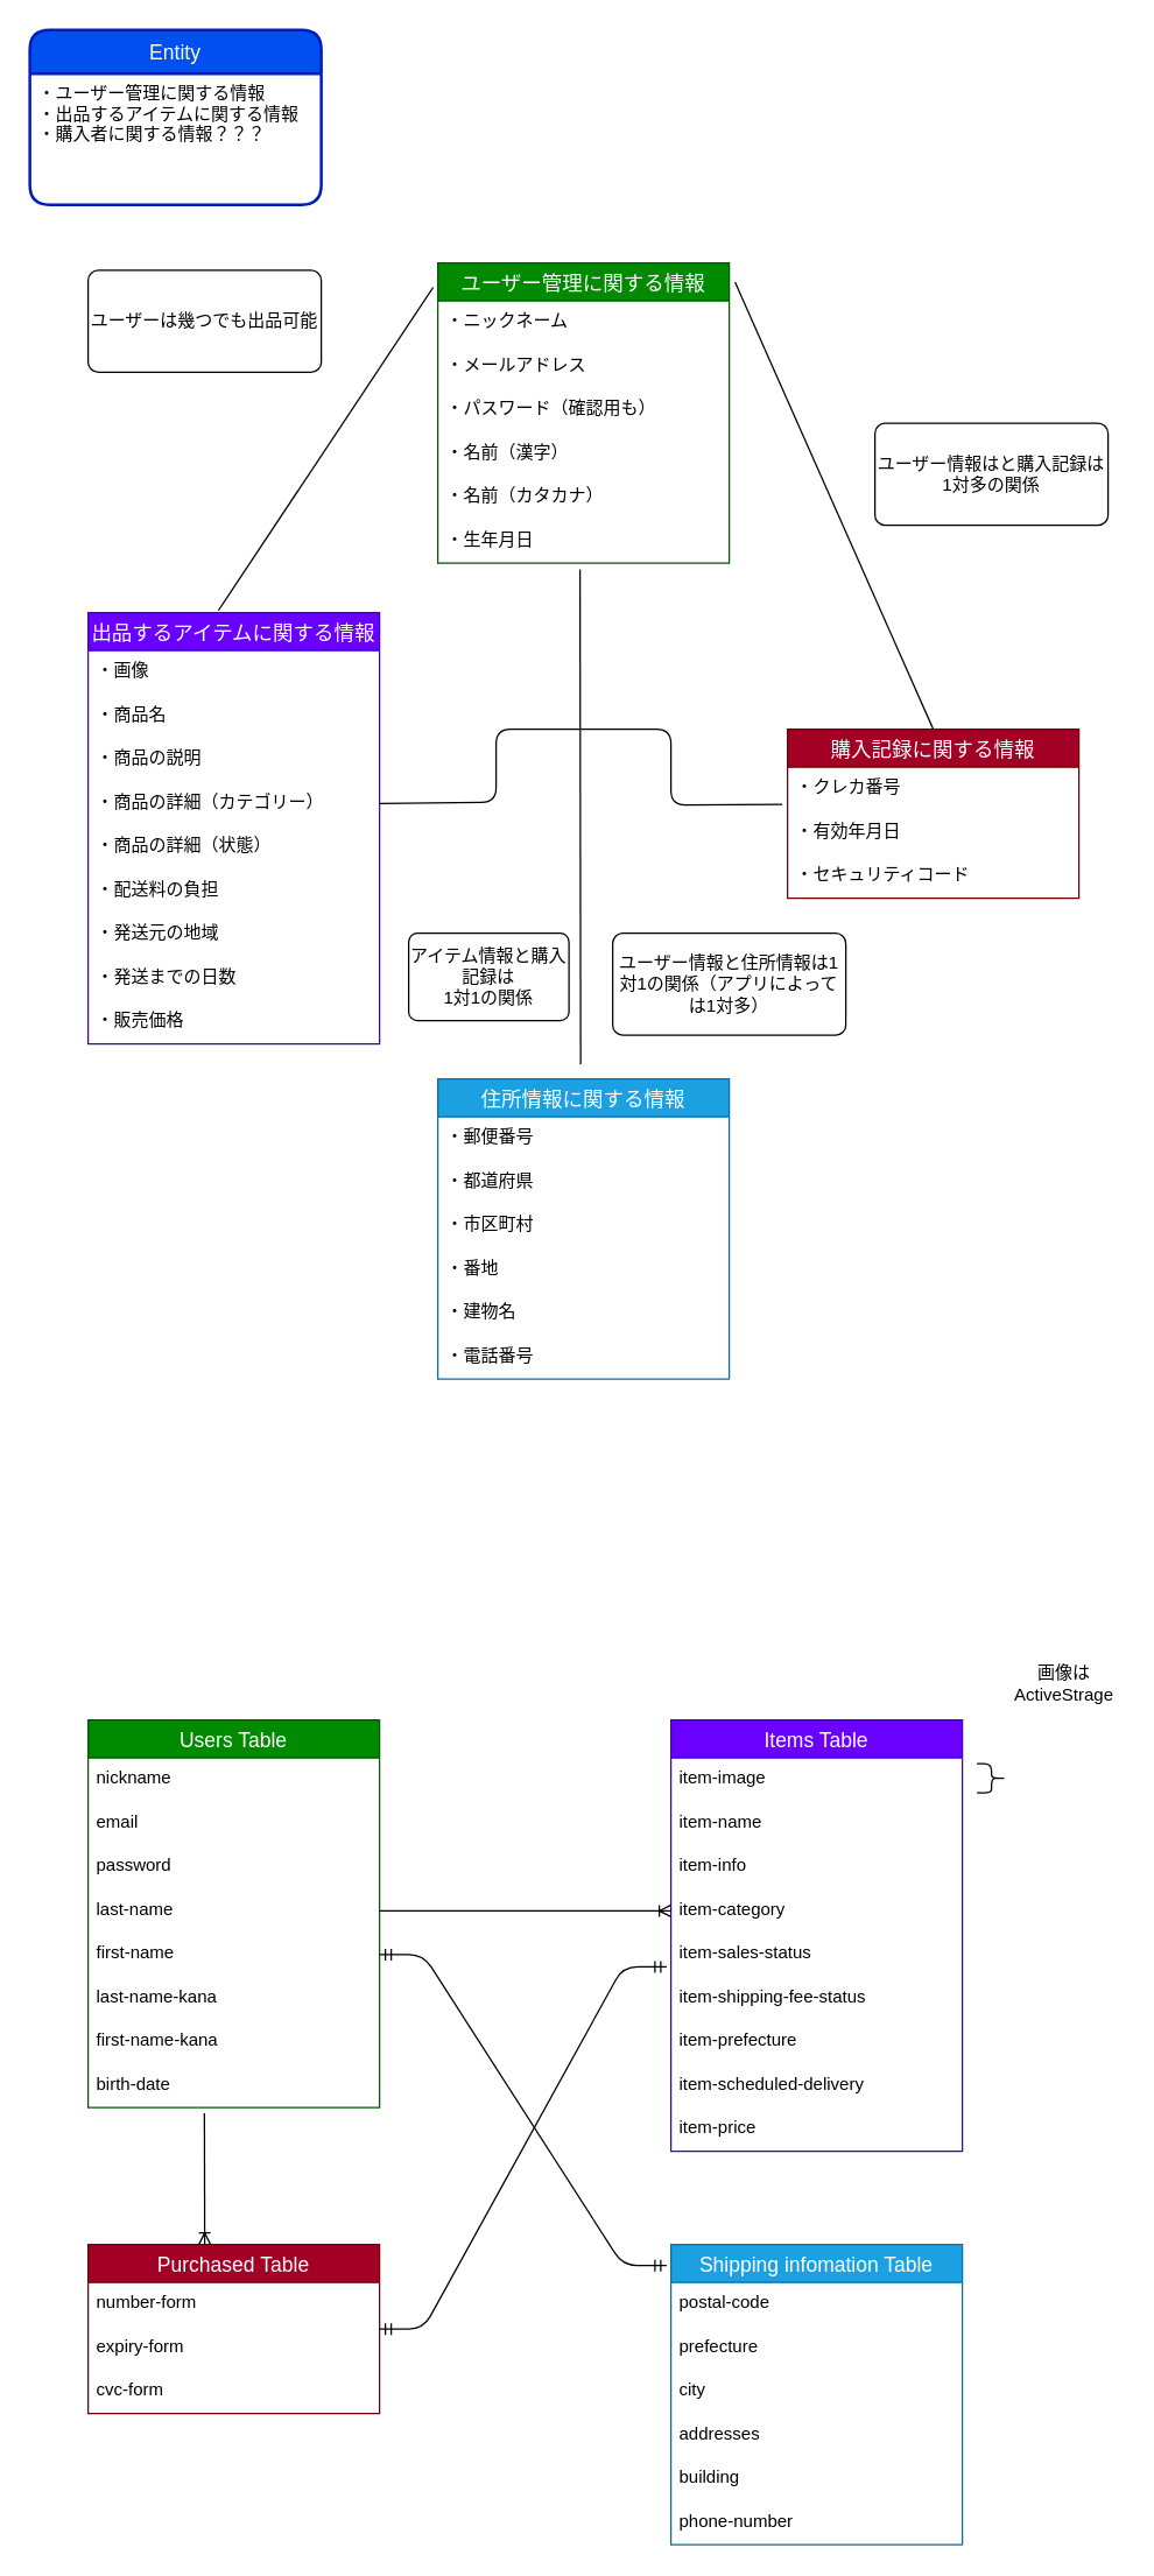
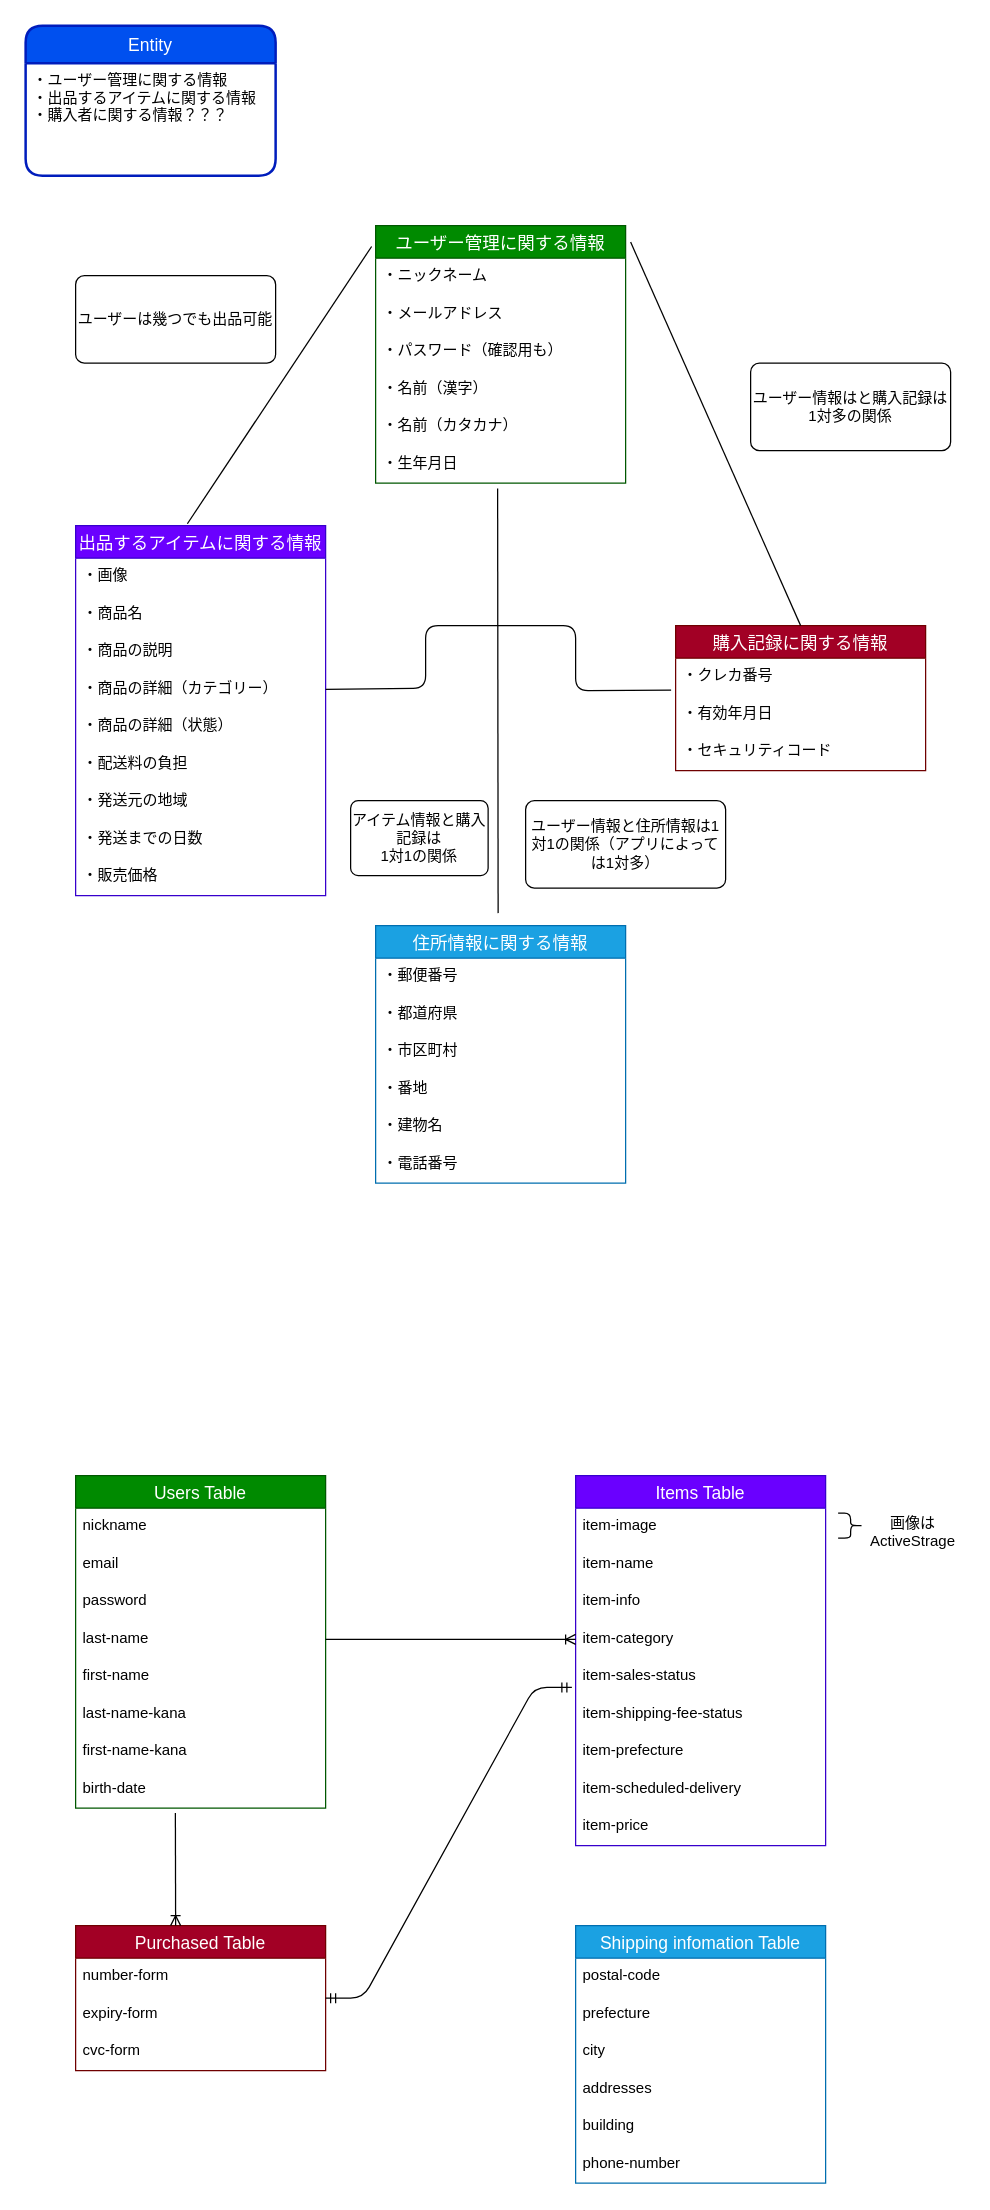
- <mxCell id="27" value="ユーザーは幾つでも出品可能" style="rounded=1;arcSize=10;whiteSpace=wrap;html=1;align=center;" vertex="1" parent="1"><mxGeometry x="60" y="185" width="160" height="70" as="geometry" /></mxCell>
+ <mxCell id="27" value="ユーザーは幾つでも出品可能" style="rounded=1;arcSize=10;whiteSpace=wrap;html=1;align=center;" vertex="1" parent="1"><mxGeometry x="60" y="220" width="160" height="70" as="geometry" /></mxCell>
- <mxCell id="65" value="画像はActiveStrage" style="text;html=1;strokeColor=none;fillColor=none;align=center;verticalAlign=middle;whiteSpace=wrap;rounded=0;" vertex="1" parent="1"><mxGeometry x="690" y="1140" width="80" height="30" as="geometry" /></mxCell>
+ <mxCell id="65" value="画像はActiveStrage" style="text;html=1;strokeColor=none;fillColor=none;align=center;verticalAlign=middle;whiteSpace=wrap;rounded=0;" vertex="1" parent="1"><mxGeometry x="690" y="1210" width="80" height="30" as="geometry" /></mxCell>
- <mxCell id="74" value="" style="edgeStyle=entityRelationEdgeStyle;fontSize=12;html=1;endArrow=ERmandOne;startArrow=ERmandOne;entryX=-0.015;entryY=0.07;entryDx=0;entryDy=0;entryPerimeter=0;exitX=1;exitY=0.5;exitDx=0;exitDy=0;" edge="1" parent="1" source="35" target="66"><mxGeometry width="100" height="100" relative="1" as="geometry"><mxPoint x="260" y="1310" as="sourcePoint" /><mxPoint x="420" y="1450" as="targetPoint" /></mxGeometry></mxCell>
